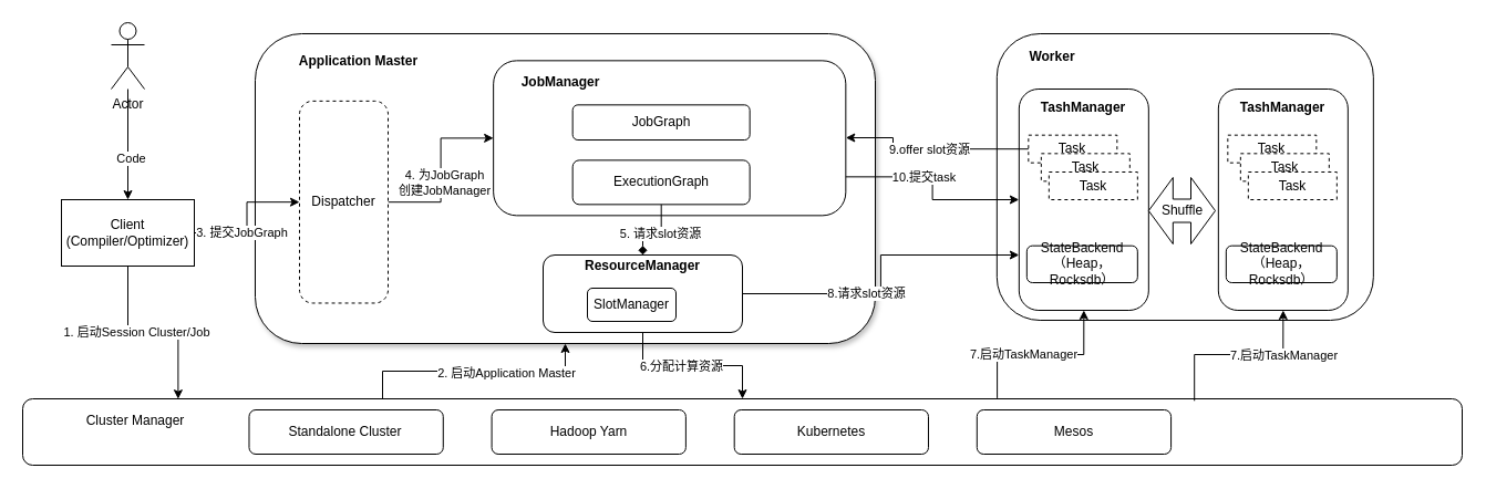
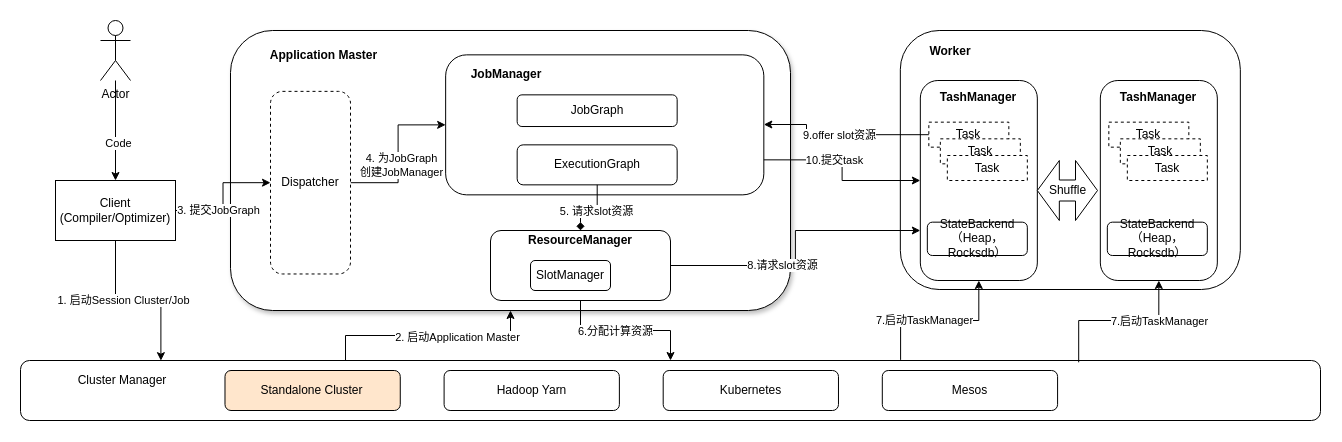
- <mxCell id="11" value="Standalone Cluster" style="rounded=1;whiteSpace=wrap;html=1;" vertex="1" parent="8"><mxGeometry x="204.494" y="10" width="175.281" height="40" as="geometry" /></mxCell>
+ <mxCell id="11" value="Standalone Cluster" style="rounded=1;whiteSpace=wrap;html=1;fillColor=#ffe6cc;" vertex="1" parent="8"><mxGeometry x="204.494" y="10" width="175.281" height="40" as="geometry" /></mxCell>
